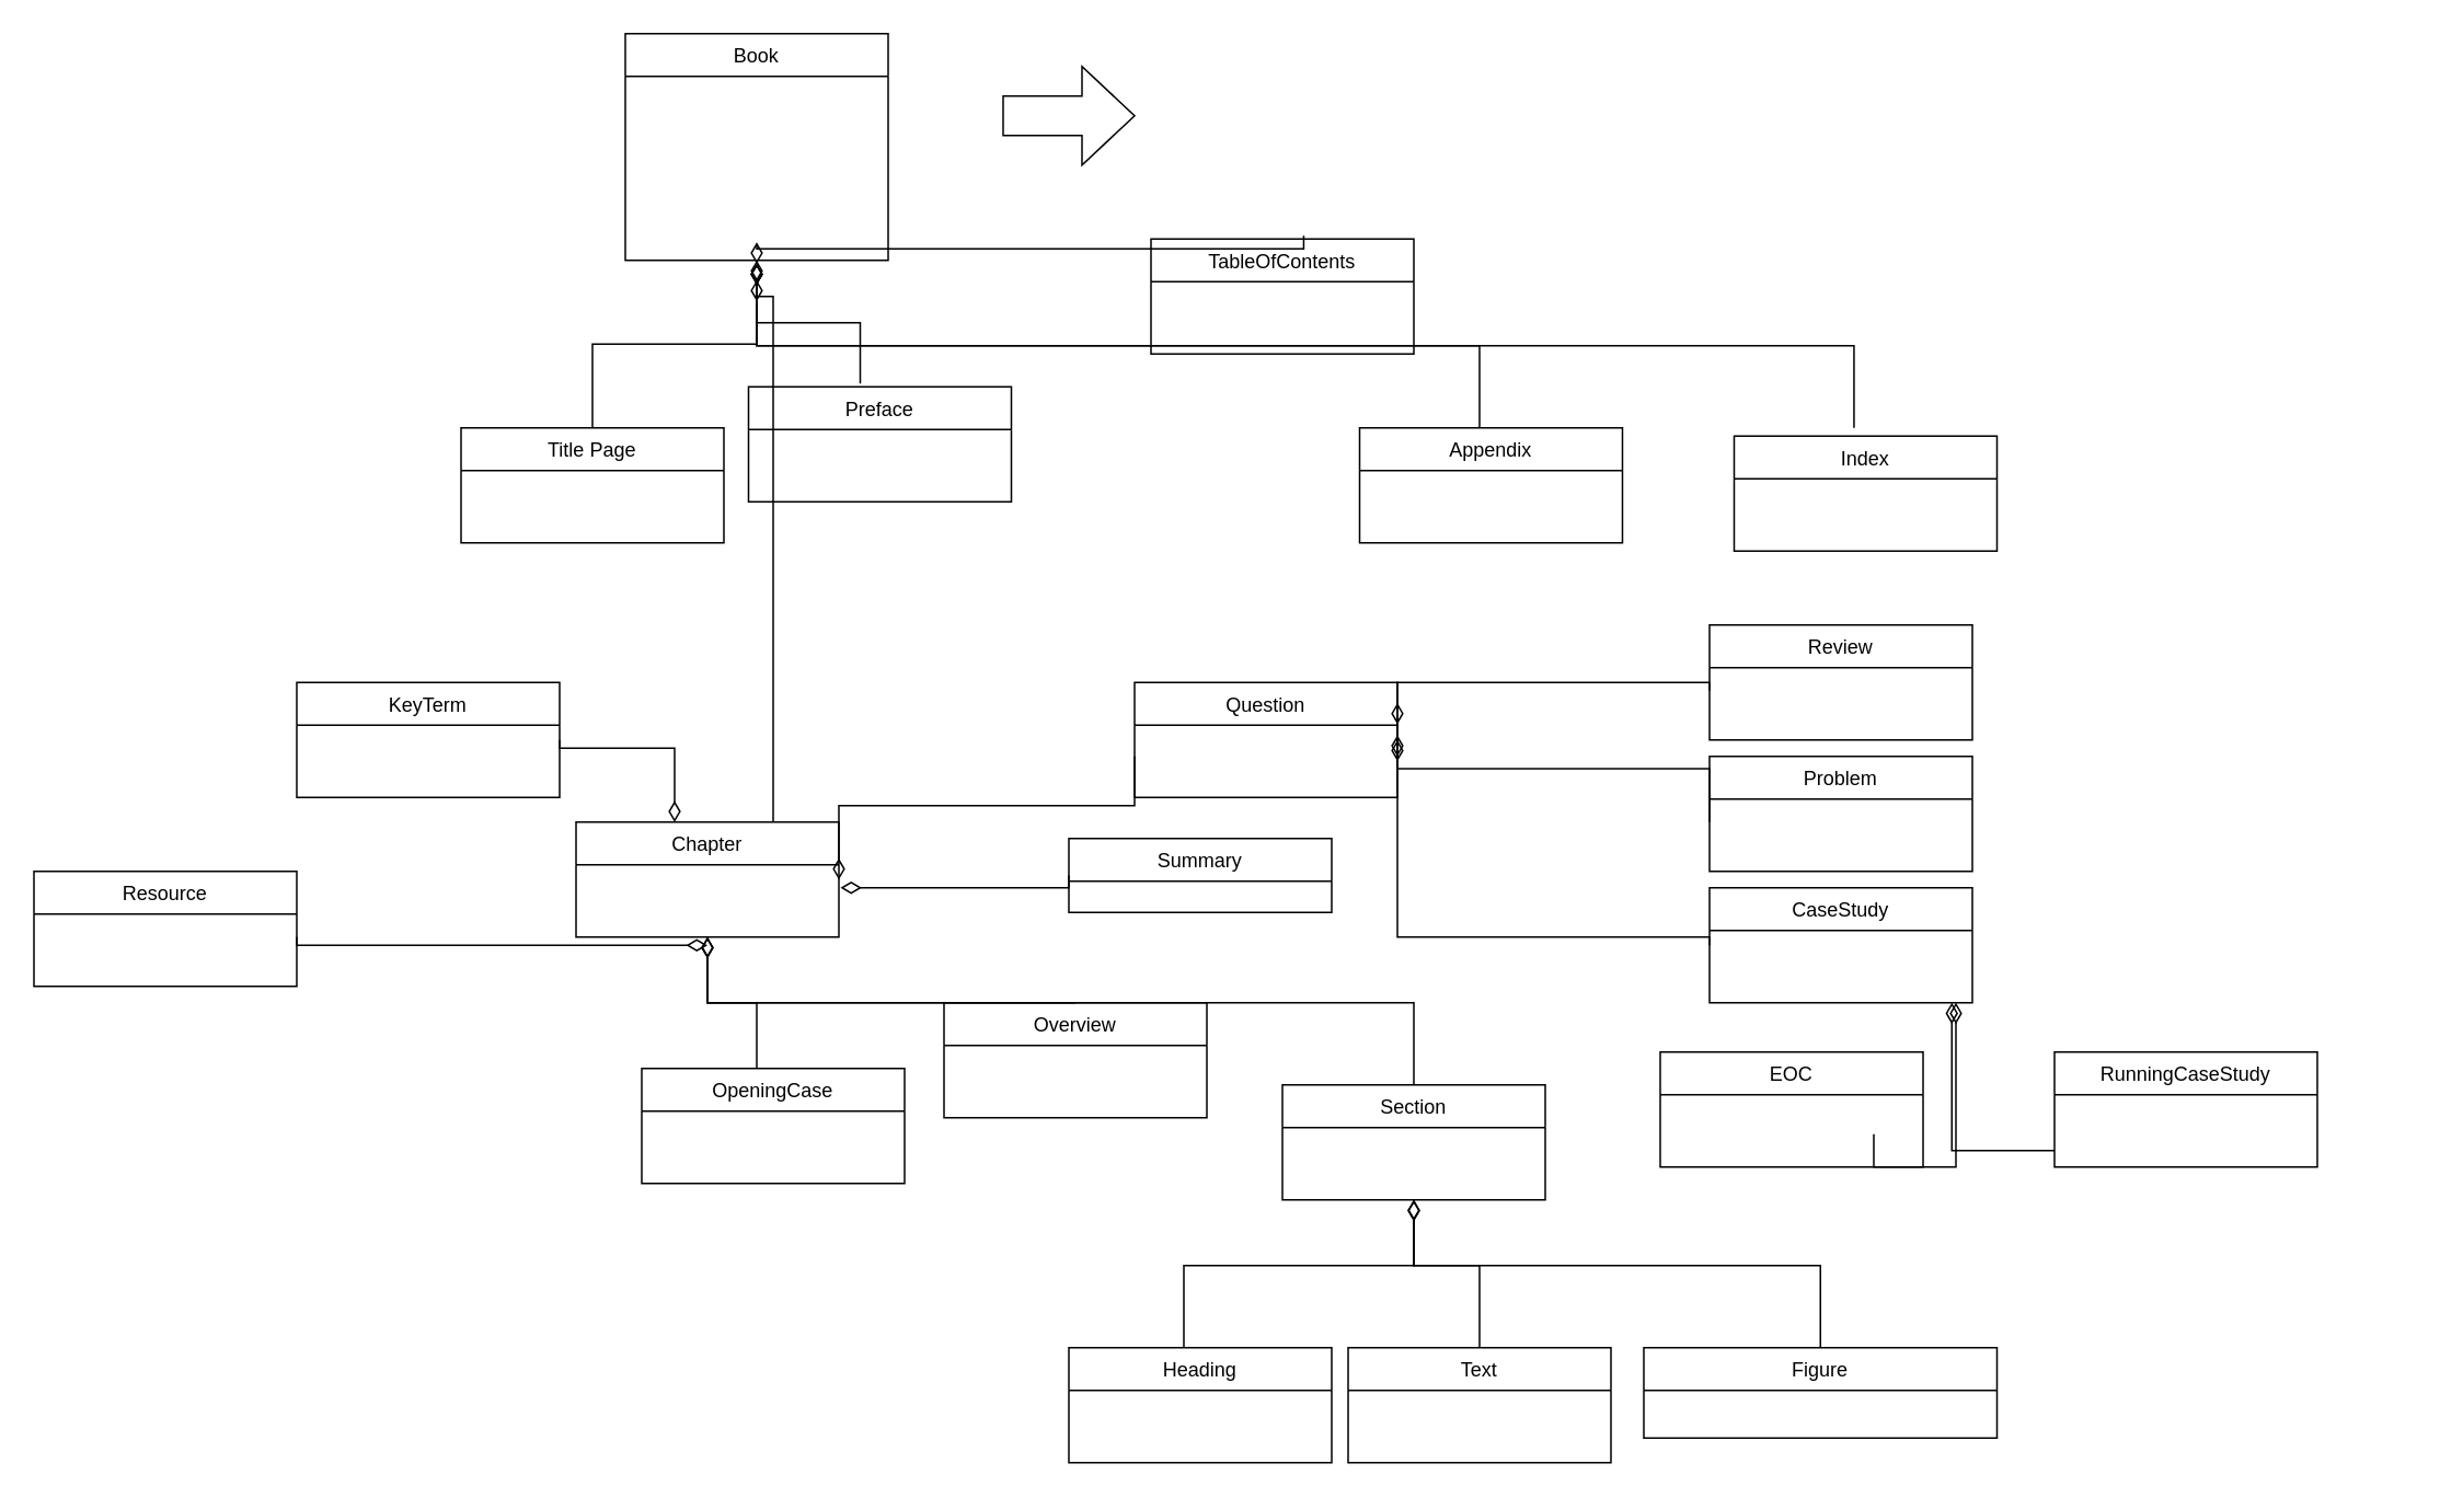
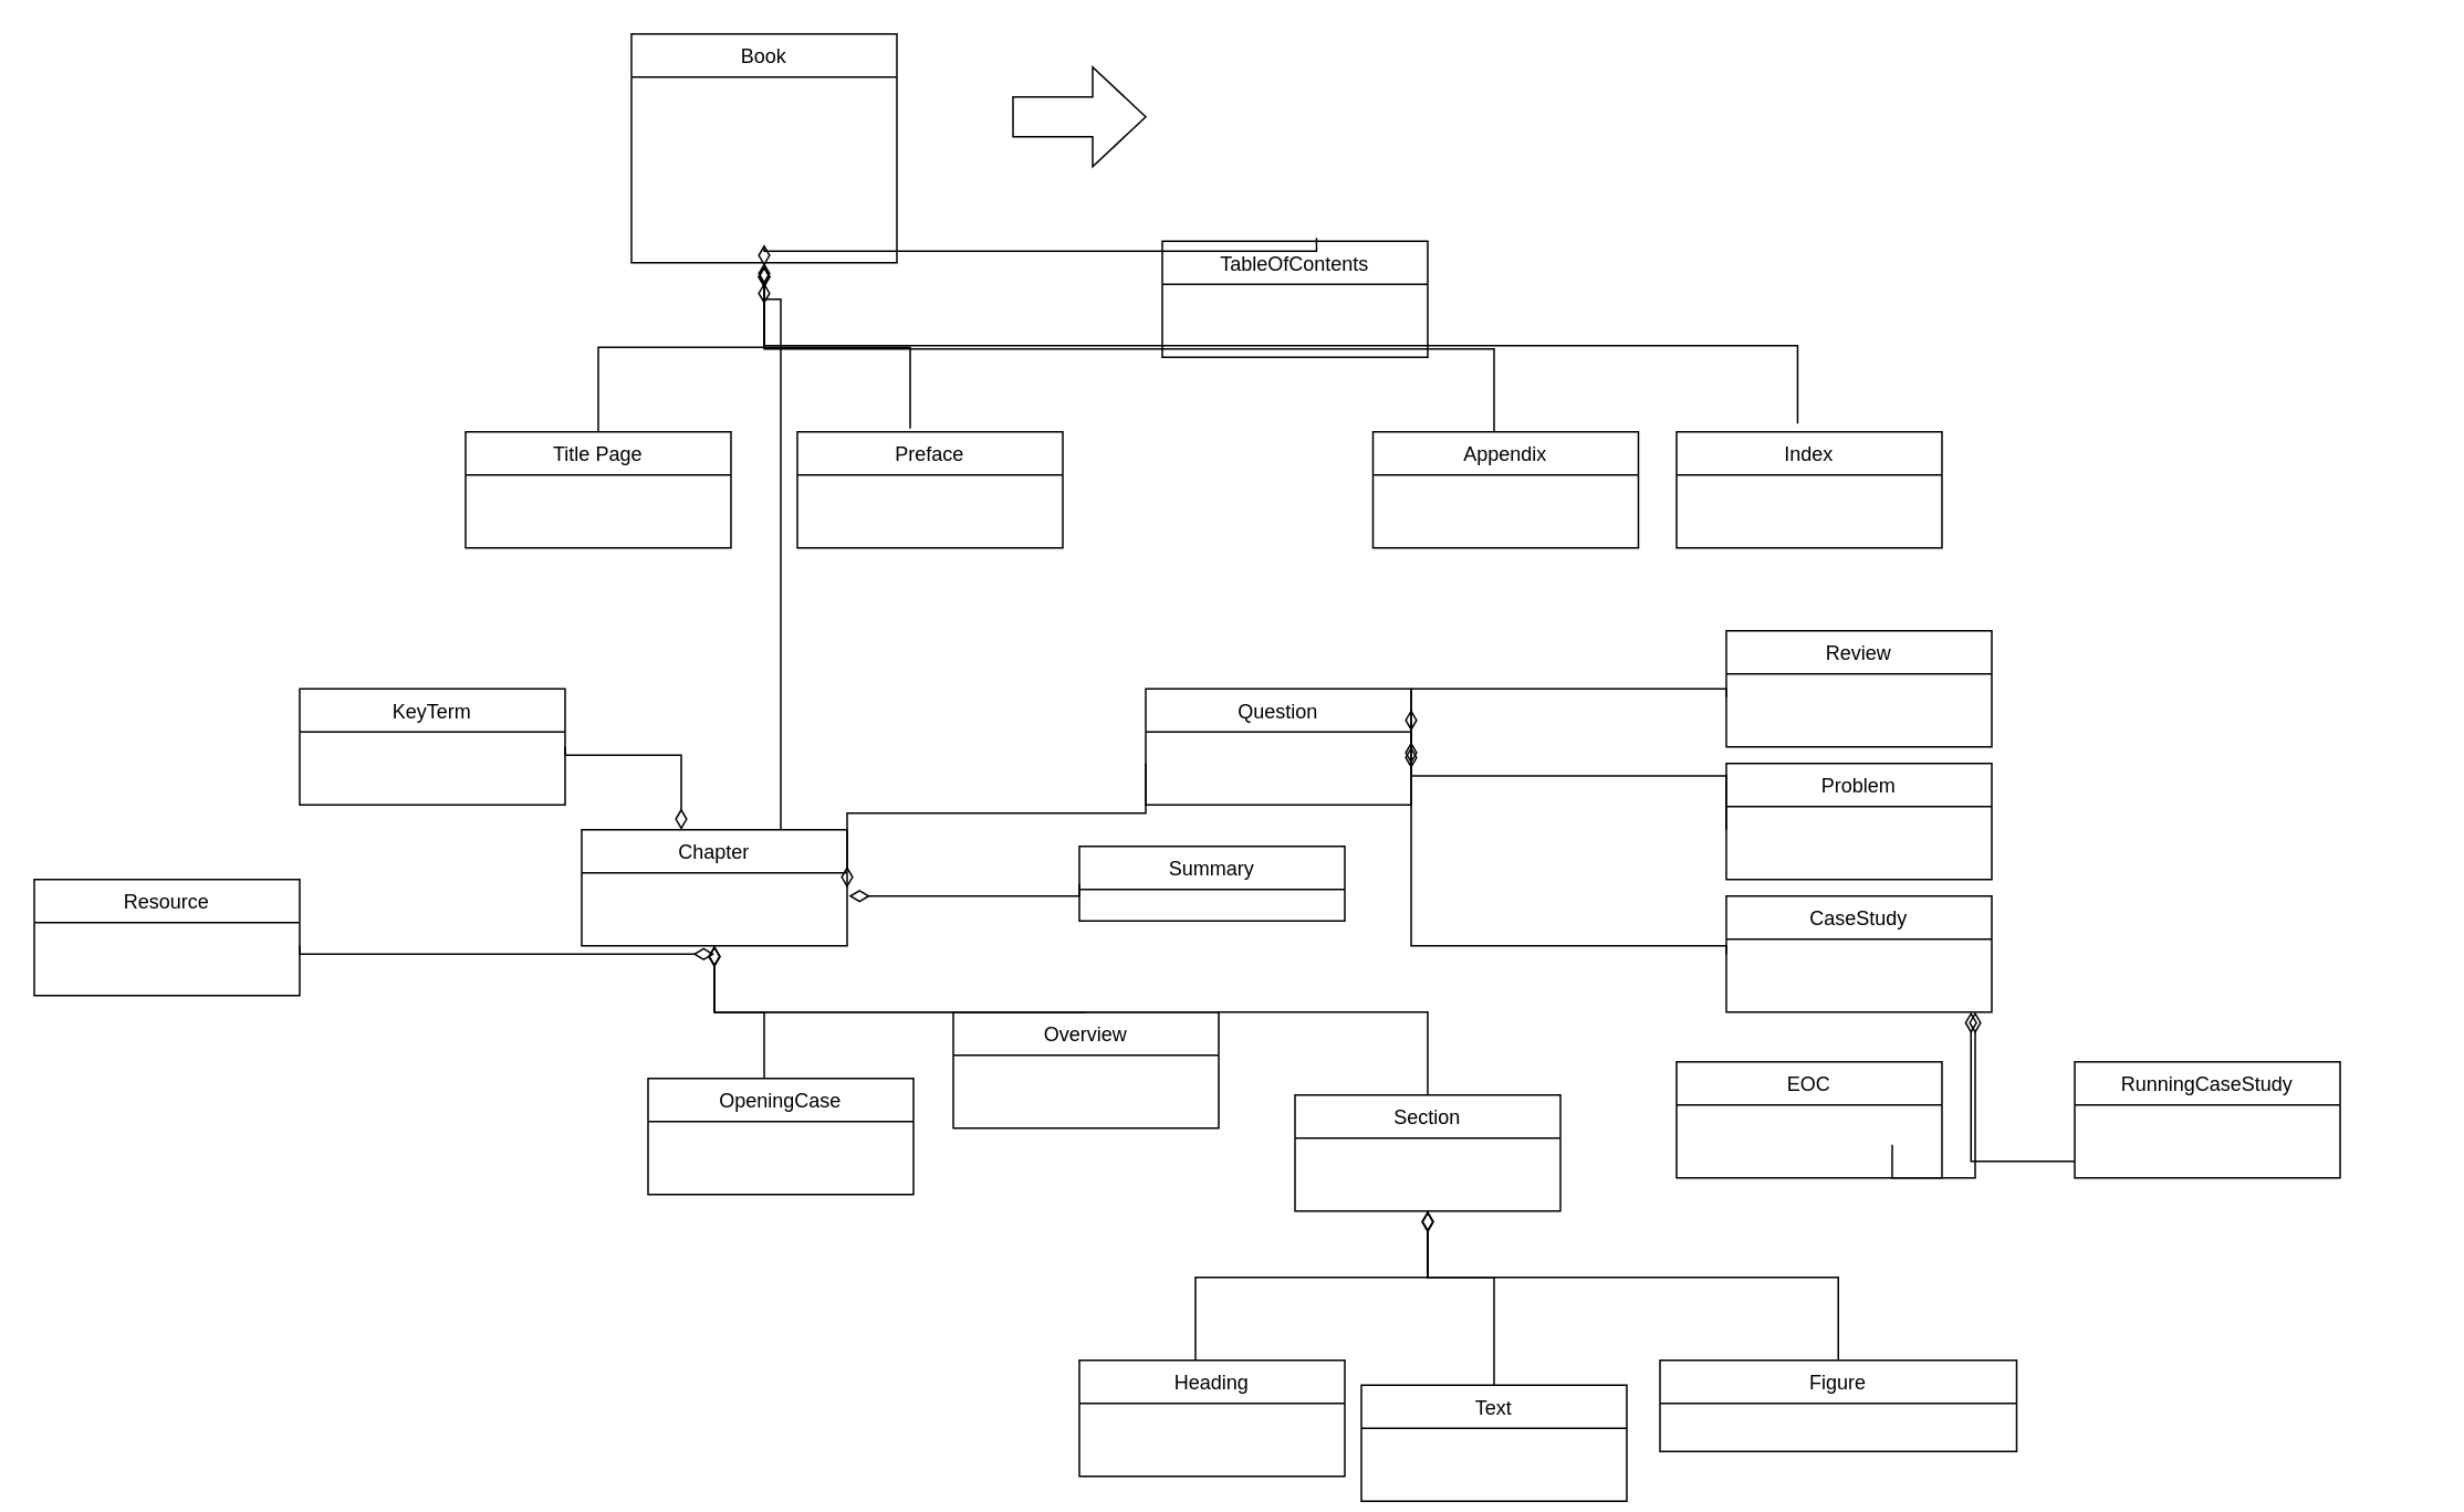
- <mxCell id="5" value="Preface" style="swimlane;fontStyle=0;align=center;verticalAlign=top;childLayout=stackLayout;horizontal=1;startSize=26;horizontalStack=0;resizeParent=1;resizeLast=0;collapsible=1;marginBottom=0;rounded=0;shadow=0;strokeWidth=1;" vertex="1" parent="1"><mxGeometry x="455" y="235" width="160" height="70" as="geometry"><mxRectangle x="340" y="380" width="170" height="26" as="alternateBounds" /></mxGeometry></mxCell>
+ <mxCell id="5" value="Preface" style="swimlane;fontStyle=0;align=center;verticalAlign=top;childLayout=stackLayout;horizontal=1;startSize=26;horizontalStack=0;resizeParent=1;resizeLast=0;collapsible=1;marginBottom=0;rounded=0;shadow=0;strokeWidth=1;" vertex="1" parent="1"><mxGeometry x="480" y="260" width="160" height="70" as="geometry"><mxRectangle x="340" y="380" width="170" height="26" as="alternateBounds" /></mxGeometry></mxCell>
- <mxCell id="8" value="Index&#10;" style="swimlane;fontStyle=0;align=center;verticalAlign=top;childLayout=stackLayout;horizontal=1;startSize=26;horizontalStack=0;resizeParent=1;resizeLast=0;collapsible=1;marginBottom=0;rounded=0;shadow=0;strokeWidth=1;" vertex="1" parent="1"><mxGeometry x="1055" y="265" width="160" height="70" as="geometry"><mxRectangle x="340" y="380" width="170" height="26" as="alternateBounds" /></mxGeometry></mxCell>
+ <mxCell id="8" value="Index&#10;" style="swimlane;fontStyle=0;align=center;verticalAlign=top;childLayout=stackLayout;horizontal=1;startSize=26;horizontalStack=0;resizeParent=1;resizeLast=0;collapsible=1;marginBottom=0;rounded=0;shadow=0;strokeWidth=1;" vertex="1" parent="1"><mxGeometry x="1010" y="260" width="160" height="70" as="geometry"><mxRectangle x="340" y="380" width="170" height="26" as="alternateBounds" /></mxGeometry></mxCell>
- <mxCell id="18" value="Text" style="swimlane;fontStyle=0;align=center;verticalAlign=top;childLayout=stackLayout;horizontal=1;startSize=26;horizontalStack=0;resizeParent=1;resizeLast=0;collapsible=1;marginBottom=0;rounded=0;shadow=0;strokeWidth=1;" vertex="1" parent="1"><mxGeometry x="820" y="820" width="160" height="70" as="geometry"><mxRectangle x="340" y="380" width="170" height="26" as="alternateBounds" /></mxGeometry></mxCell>
+ <mxCell id="18" value="Text" style="swimlane;fontStyle=0;align=center;verticalAlign=top;childLayout=stackLayout;horizontal=1;startSize=26;horizontalStack=0;resizeParent=1;resizeLast=0;collapsible=1;marginBottom=0;rounded=0;shadow=0;strokeWidth=1;" vertex="1" parent="1"><mxGeometry x="820" y="835" width="160" height="70" as="geometry"><mxRectangle x="340" y="380" width="170" height="26" as="alternateBounds" /></mxGeometry></mxCell>
